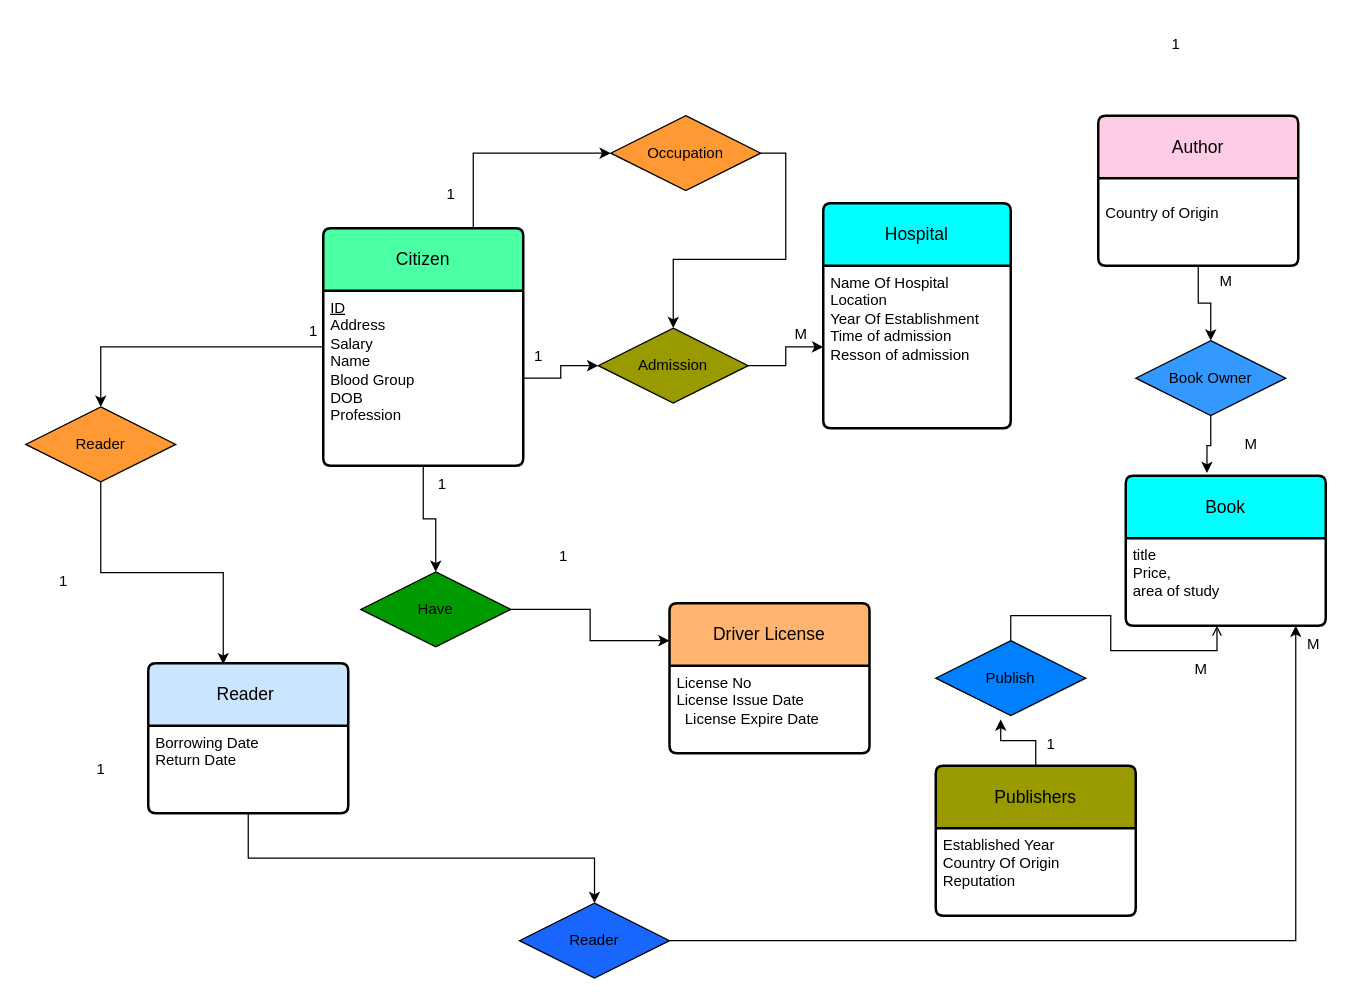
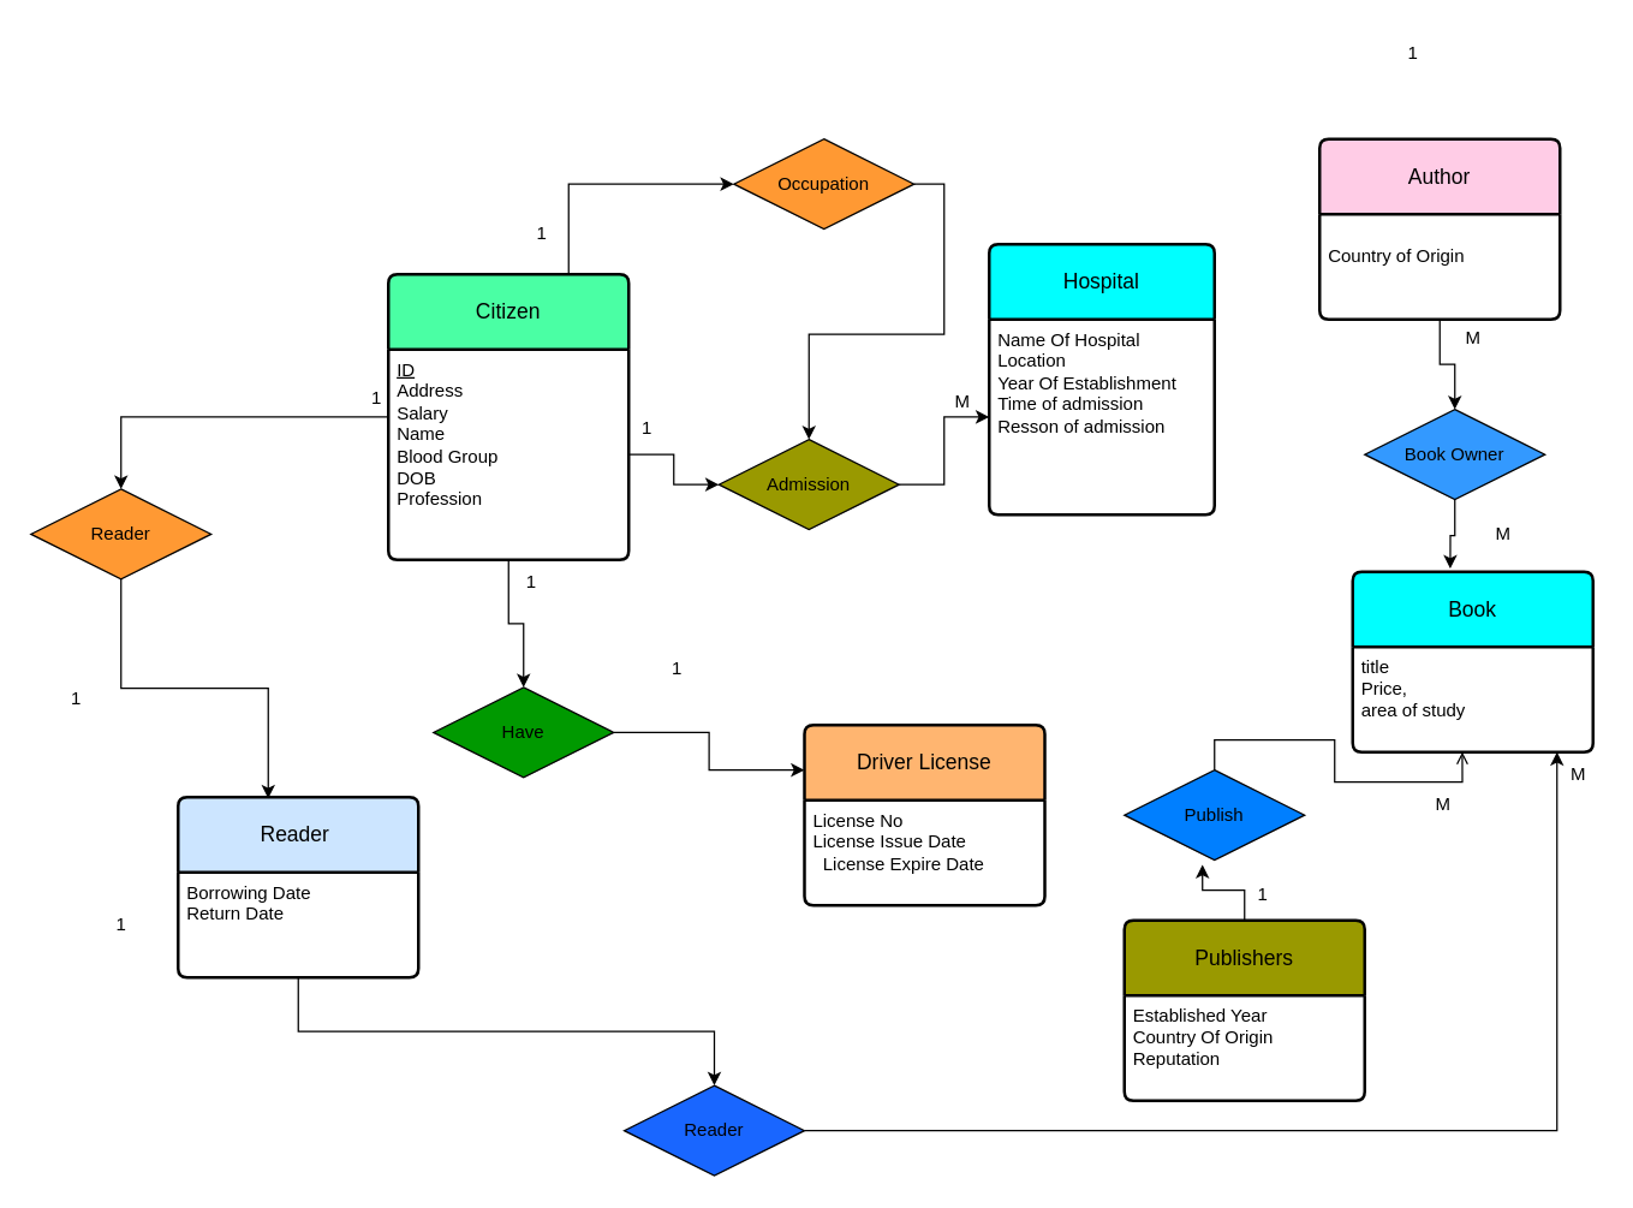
- <mxCell id="14" value="&lt;div&gt;Admission&lt;/div&gt;" style="shape=rhombus;perimeter=rhombusPerimeter;whiteSpace=wrap;html=1;align=center;fillColor=#999900;" parent="1" vertex="1"><mxGeometry x="478" y="262" width="120" height="60" as="geometry" /></mxCell>
+ <mxCell id="14" value="&lt;div&gt;Admission&lt;/div&gt;" style="shape=rhombus;perimeter=rhombusPerimeter;whiteSpace=wrap;html=1;align=center;fillColor=#999900;" parent="1" vertex="1"><mxGeometry x="478" y="292" width="120" height="60" as="geometry" /></mxCell>
